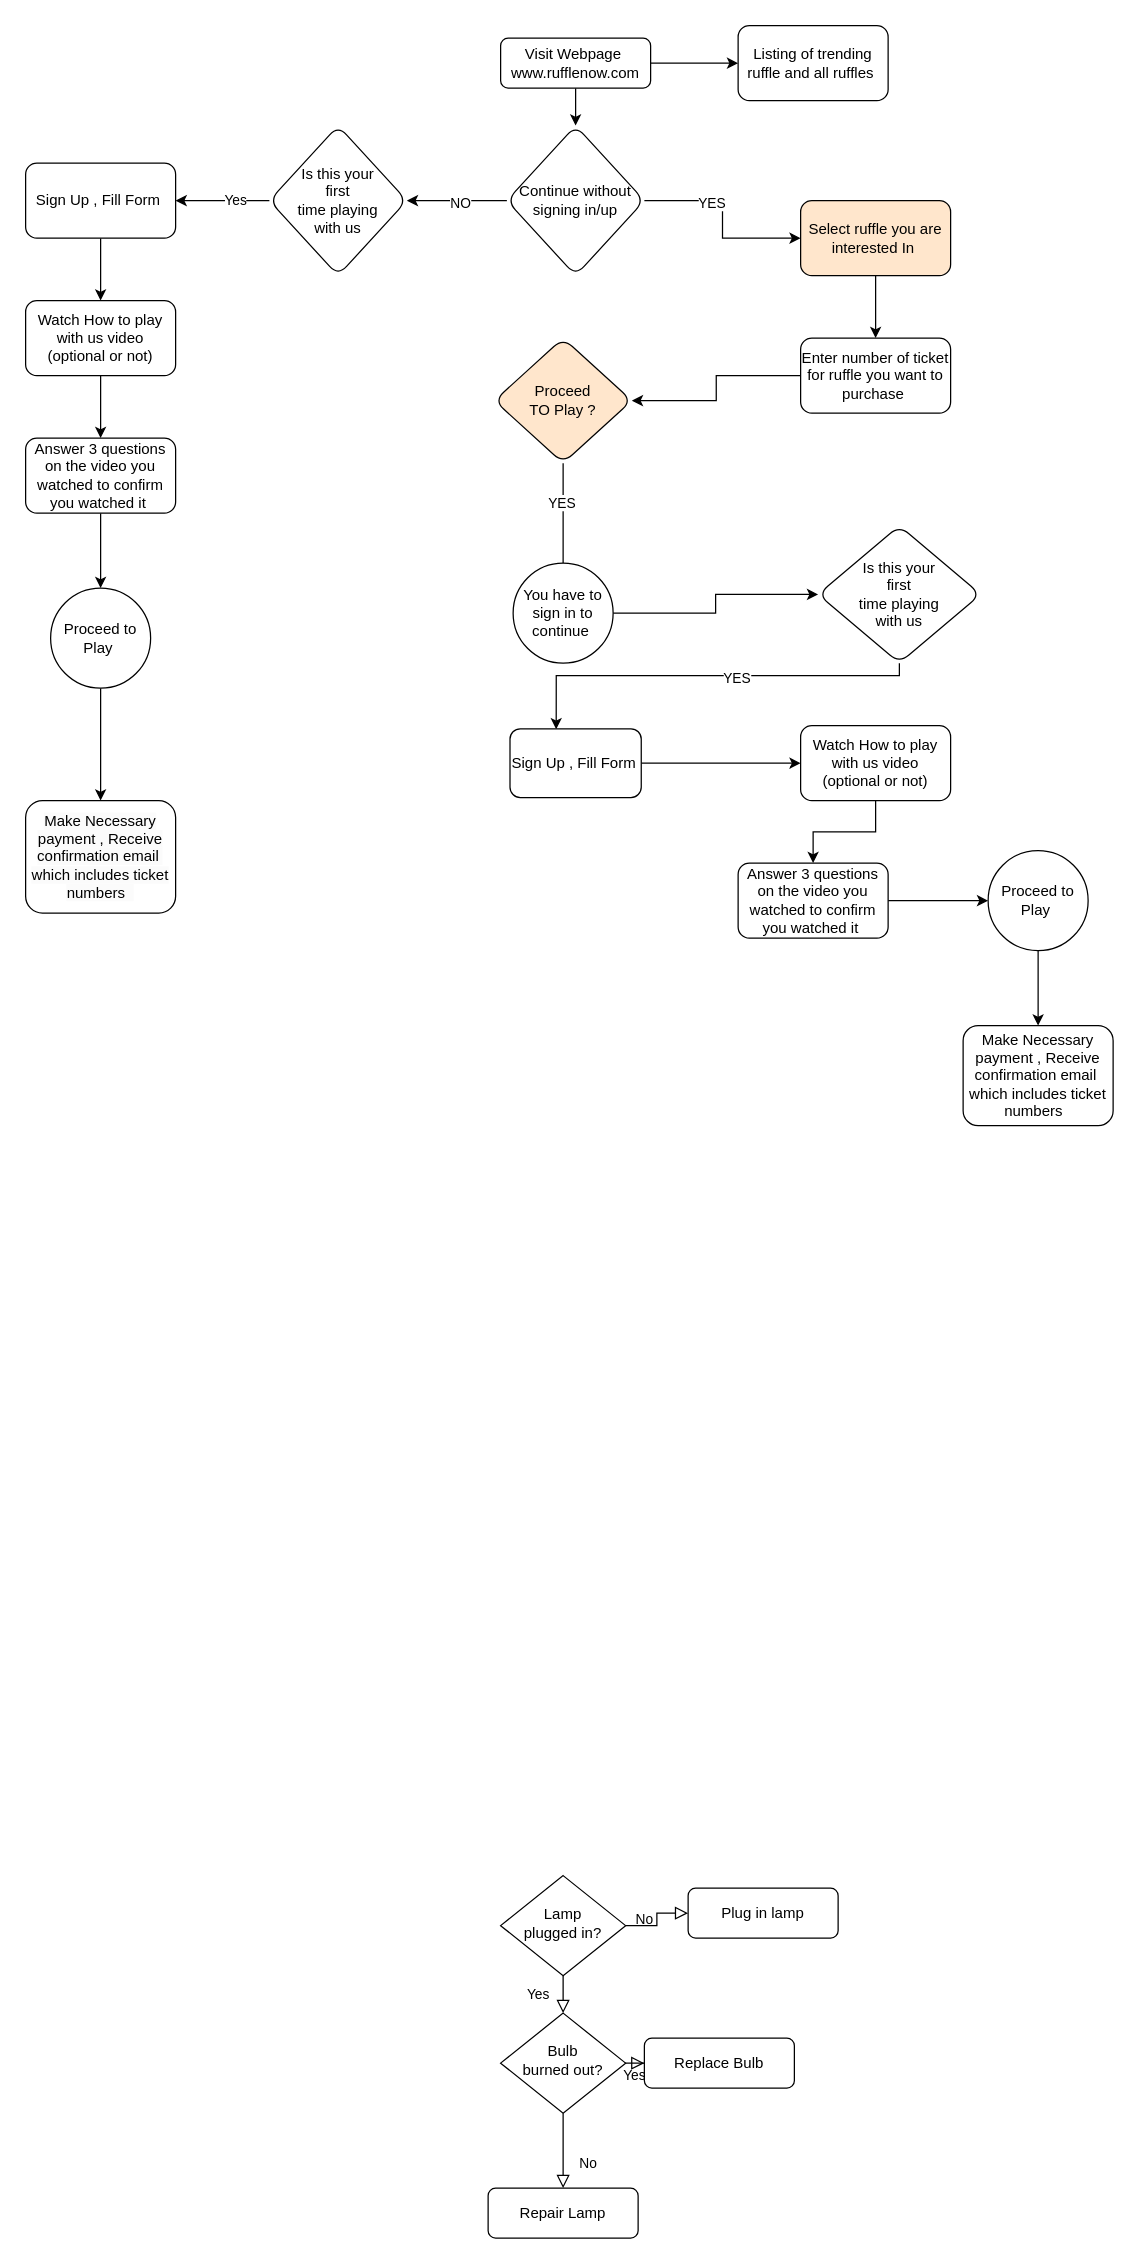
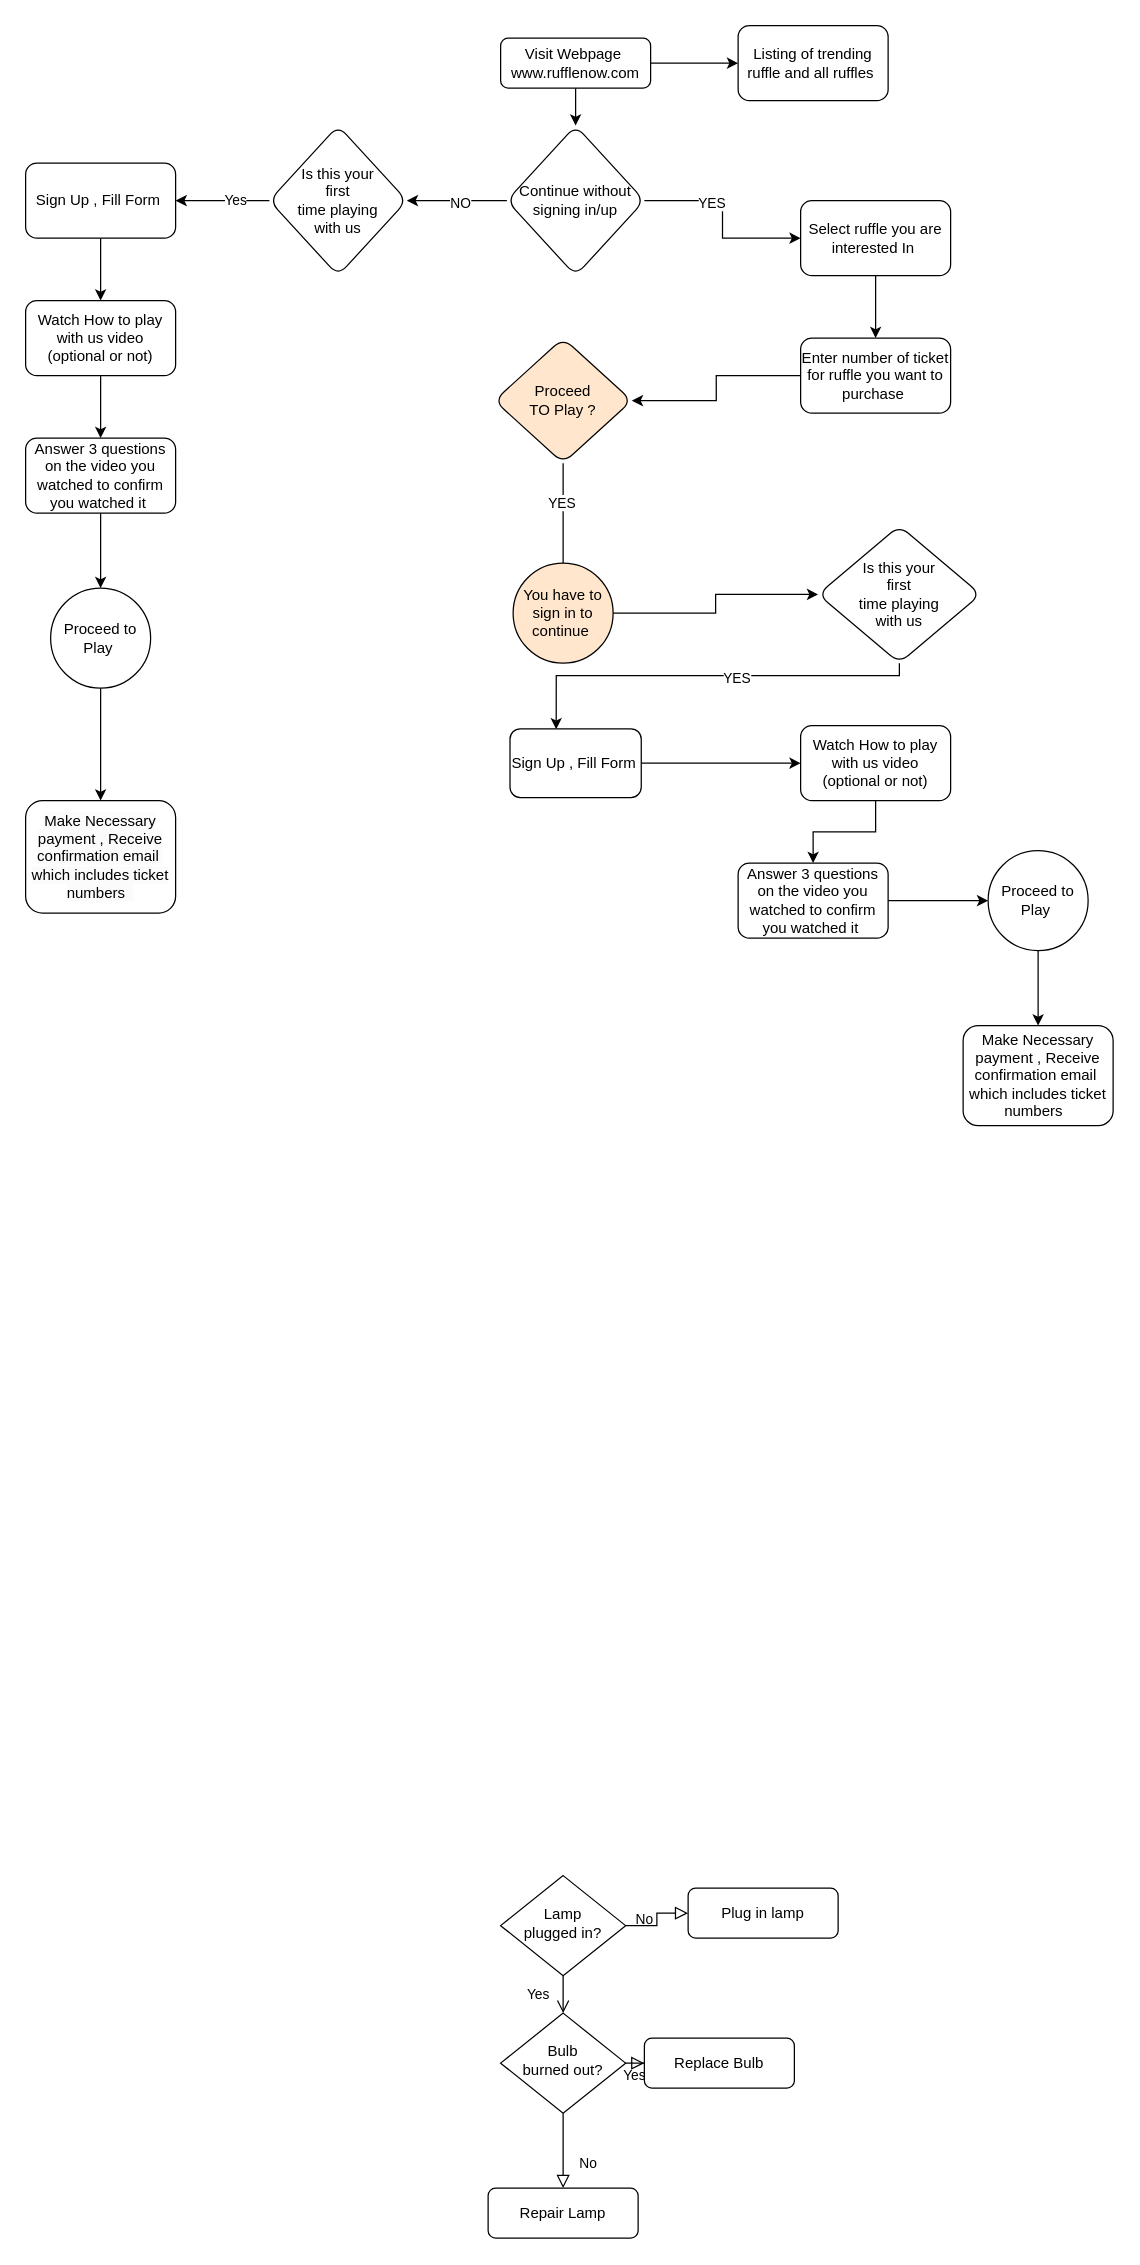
- <mxCell id="21" value="Select ruffle you are interested In&amp;nbsp;" style="whiteSpace=wrap;html=1;rounded=1;glass=0;strokeWidth=1;shadow=0;fillColor=#ffe6cc;" vertex="1" parent="1"><mxGeometry x="640" y="160" width="120" height="60" as="geometry" /></mxCell>
+ <mxCell id="21" value="Select ruffle you are interested In&amp;nbsp;" style="whiteSpace=wrap;html=1;rounded=1;glass=0;strokeWidth=1;shadow=0;" vertex="1" parent="1"><mxGeometry x="640" y="160" width="120" height="60" as="geometry" /></mxCell>
- <mxCell id="39" value="You have to sign in to continue&amp;nbsp;" style="ellipse;whiteSpace=wrap;html=1;rounded=1;glass=0;strokeWidth=1;shadow=0;" vertex="1" parent="1"><mxGeometry x="410" y="450" width="80" height="80" as="geometry" /></mxCell>
+ <mxCell id="39" value="You have to sign in to continue&amp;nbsp;" style="ellipse;whiteSpace=wrap;html=1;rounded=1;glass=0;strokeWidth=1;shadow=0;fillColor=#ffe6cc;" vertex="1" parent="1"><mxGeometry x="410" y="450" width="80" height="80" as="geometry" /></mxCell>
- <mxCell id="5" value="Yes" style="rounded=0;html=1;jettySize=auto;orthogonalLoop=1;fontSize=11;endArrow=block;endFill=0;endSize=8;strokeWidth=1;shadow=0;labelBackgroundColor=none;edgeStyle=orthogonalEdgeStyle;" parent="1" source="7" target="11" edge="1"><mxGeometry y="20" relative="1" as="geometry"><mxPoint as="offset" /></mxGeometry></mxCell>
+ <mxCell id="5" value="Yes" style="rounded=0;html=1;jettySize=auto;orthogonalLoop=1;fontSize=11;endArrow=open;endFill=0;endSize=8;strokeWidth=1;shadow=0;labelBackgroundColor=none;edgeStyle=orthogonalEdgeStyle;" parent="1" source="7" target="11" edge="1"><mxGeometry y="20" relative="1" as="geometry"><mxPoint as="offset" /></mxGeometry></mxCell>
